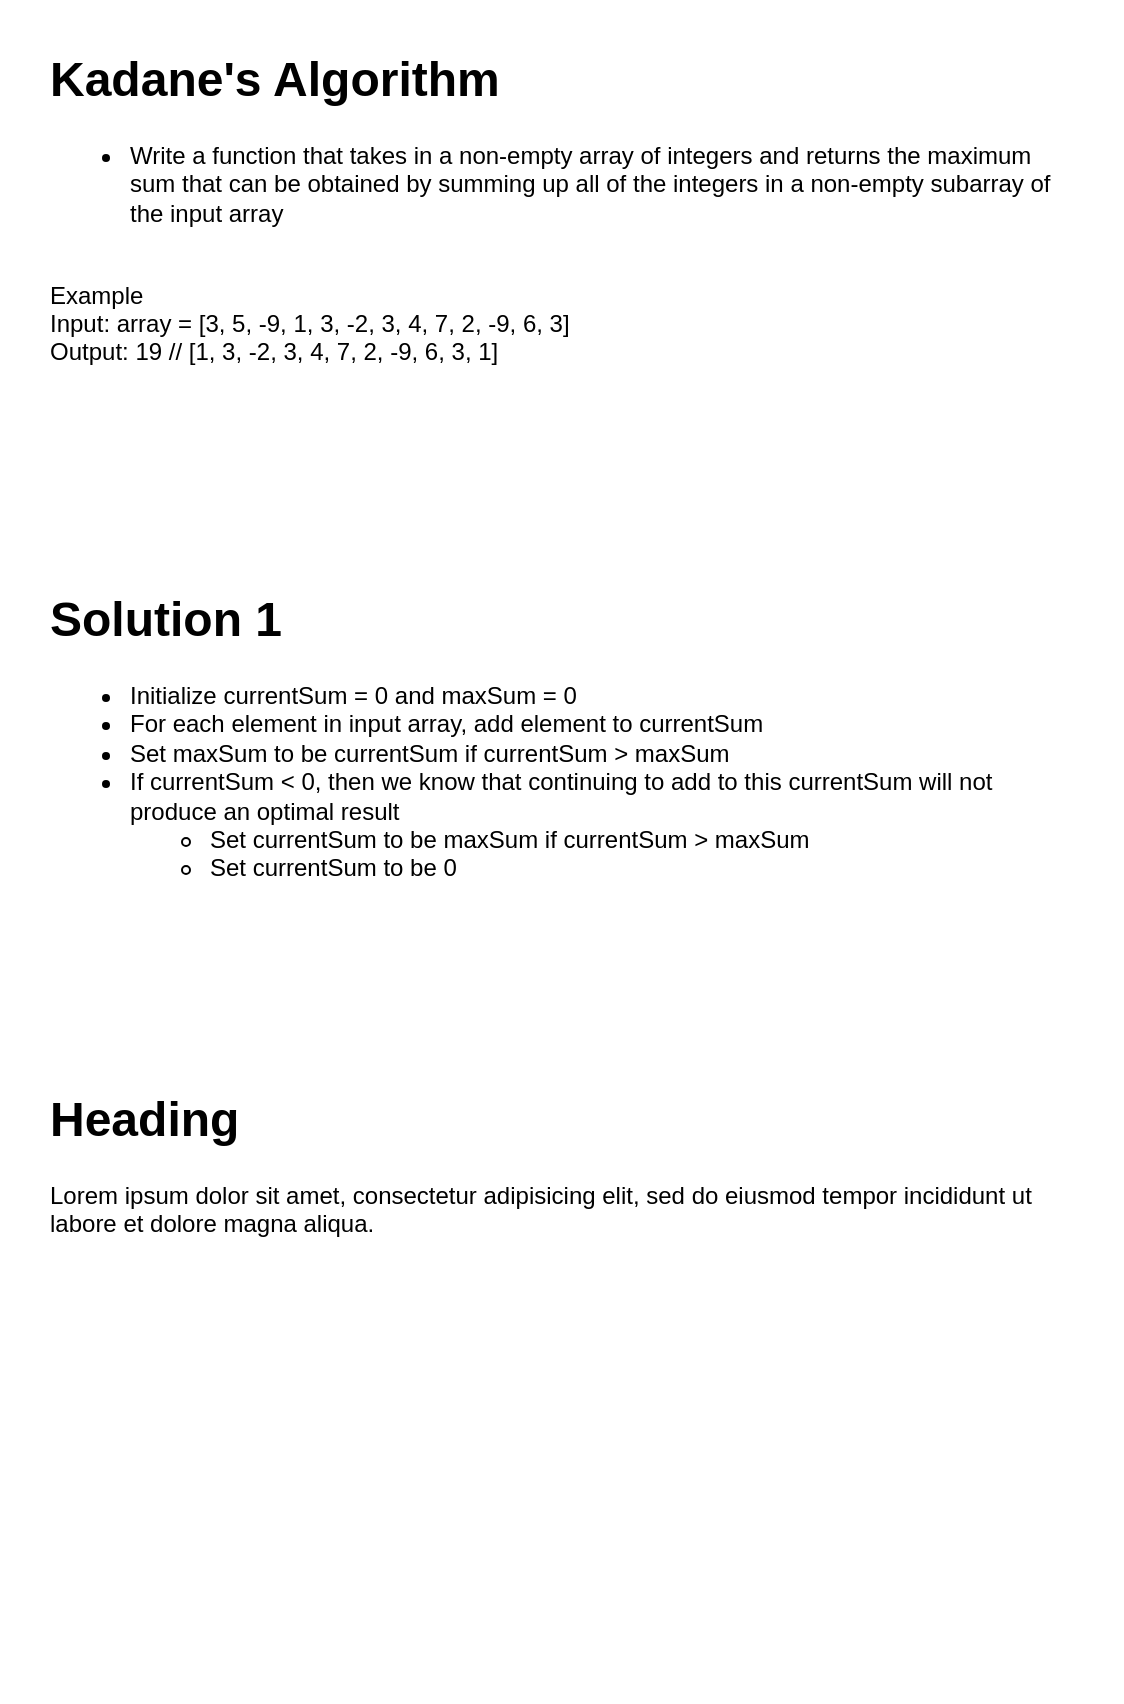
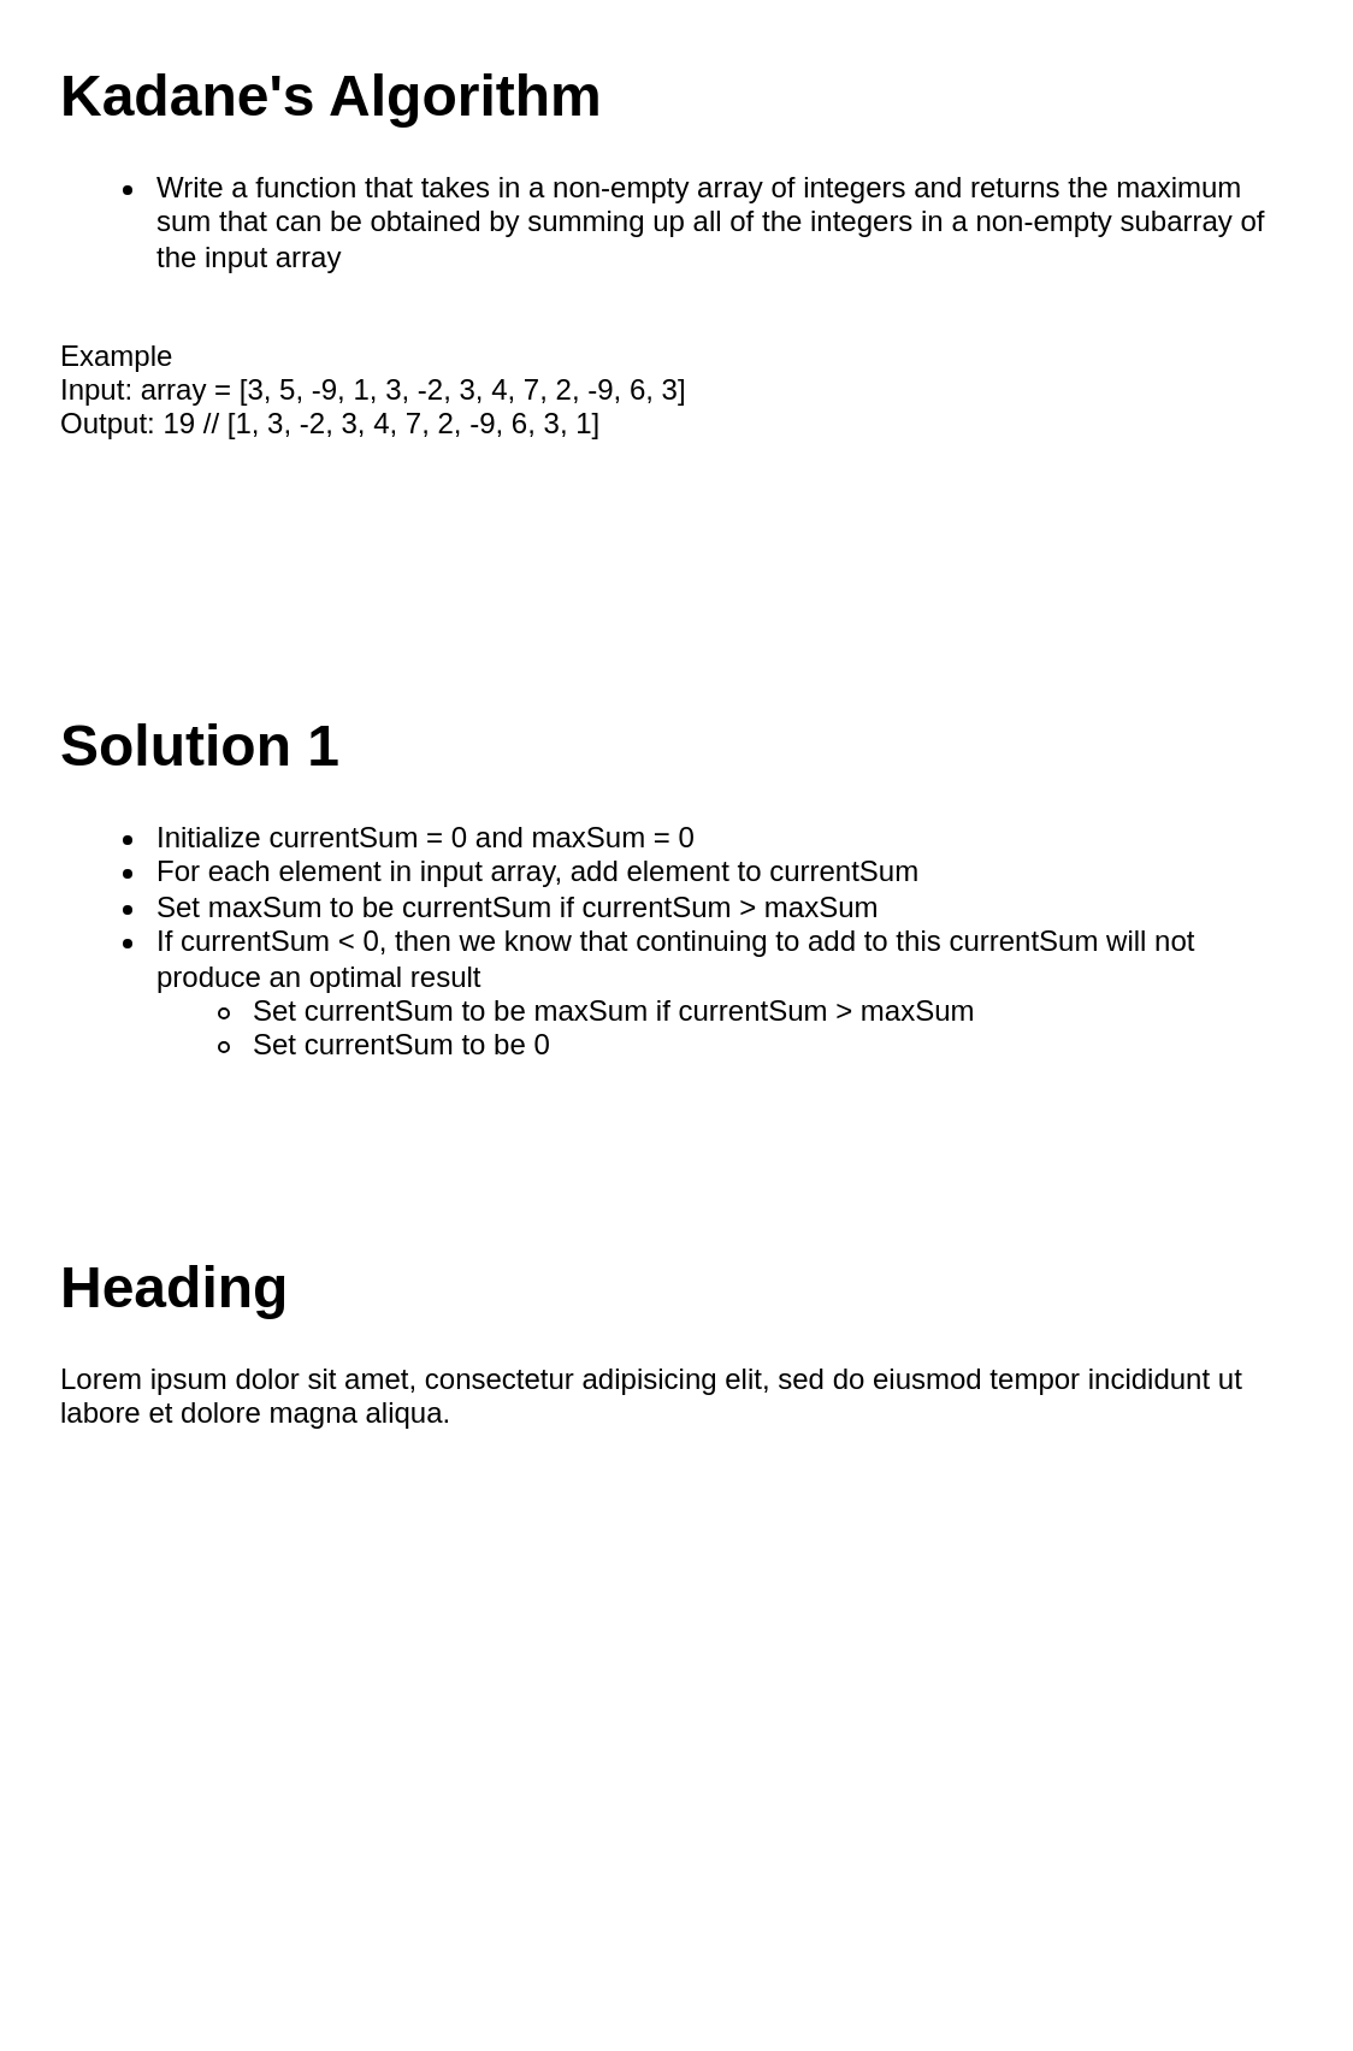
- <mxCell id="4" value="&lt;h1&gt;Heading&lt;/h1&gt;&lt;p&gt;Lorem ipsum dolor sit amet, consectetur adipisicing elit, sed do eiusmod tempor incididunt ut labore et dolore magna aliqua.&lt;/p&gt;" style="text;html=1;strokeColor=none;fillColor=none;spacing=5;spacingTop=-20;whiteSpace=wrap;overflow=hidden;rounded=0;" vertex="1" parent="1"><mxGeometry x="20" y="540" width="520" height="290" as="geometry" /></mxCell>
+ <mxCell id="4" value="&lt;h1&gt;Heading&lt;/h1&gt;&lt;p&gt;Lorem ipsum dolor sit amet, consectetur adipisicing elit, sed do eiusmod tempor incididunt ut labore et dolore magna aliqua.&lt;/p&gt;" style="text;html=1;strokeColor=none;fillColor=none;spacing=5;spacingTop=-20;whiteSpace=wrap;overflow=hidden;rounded=0;" vertex="1" parent="1"><mxGeometry x="20" y="515" width="520" height="290" as="geometry" /></mxCell>
